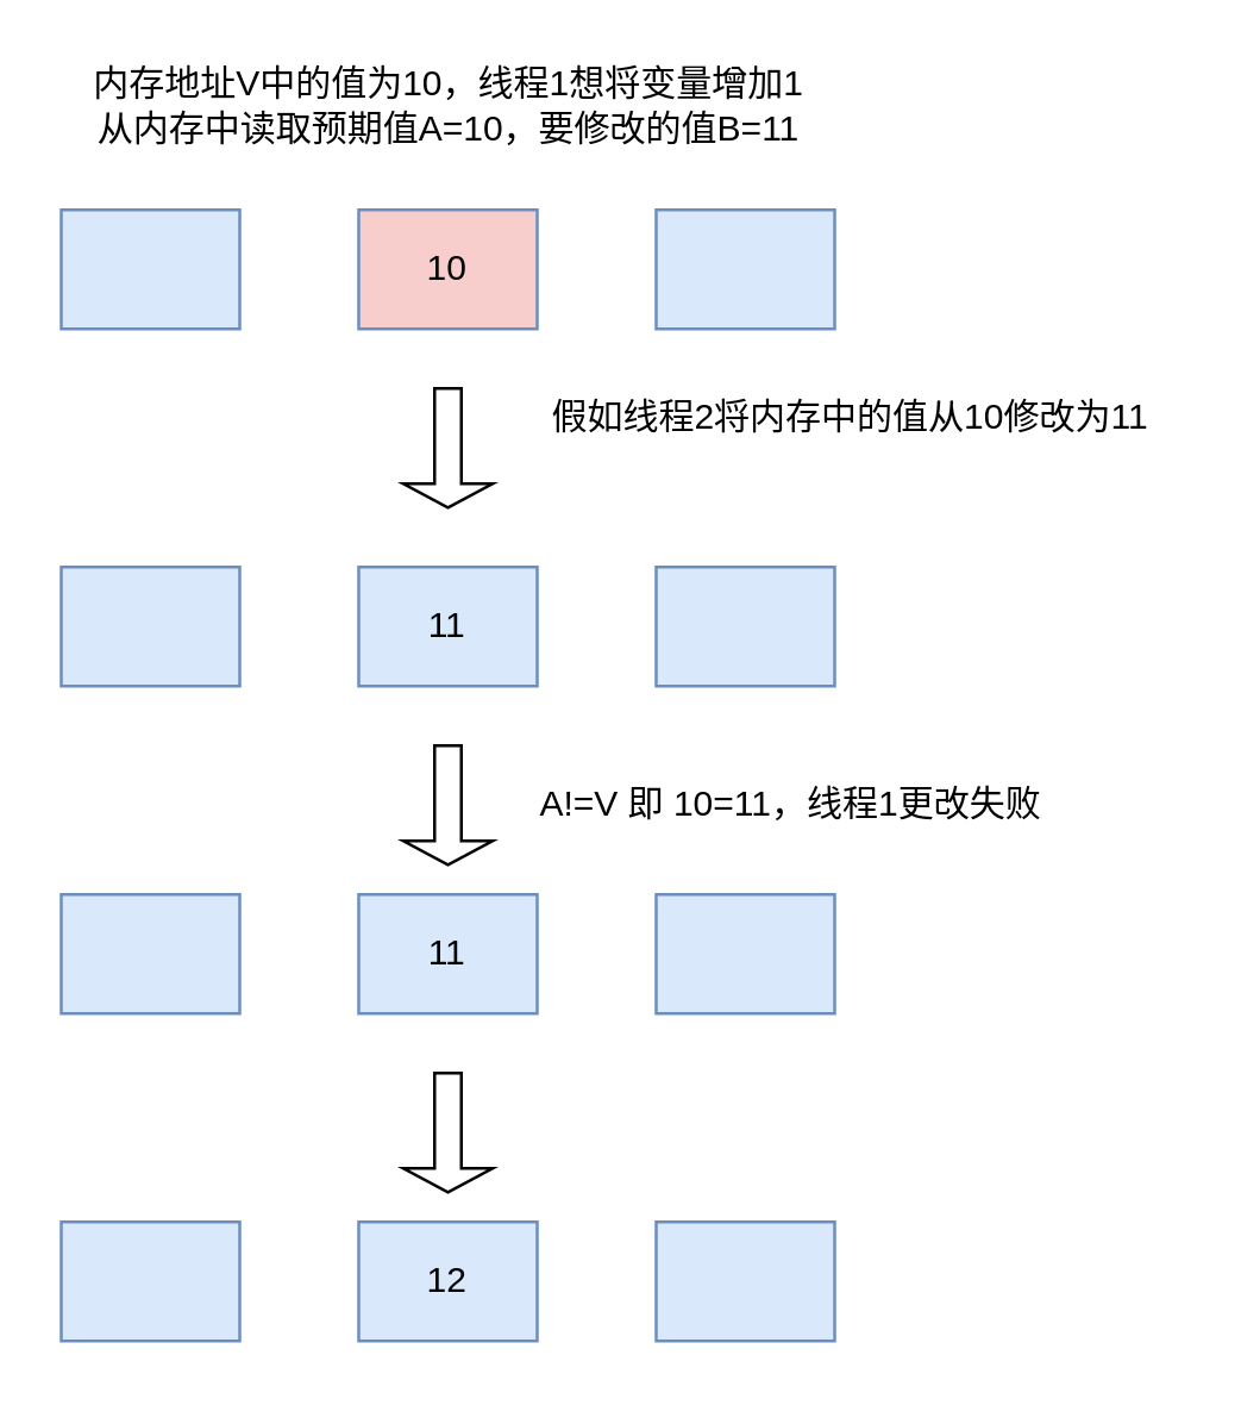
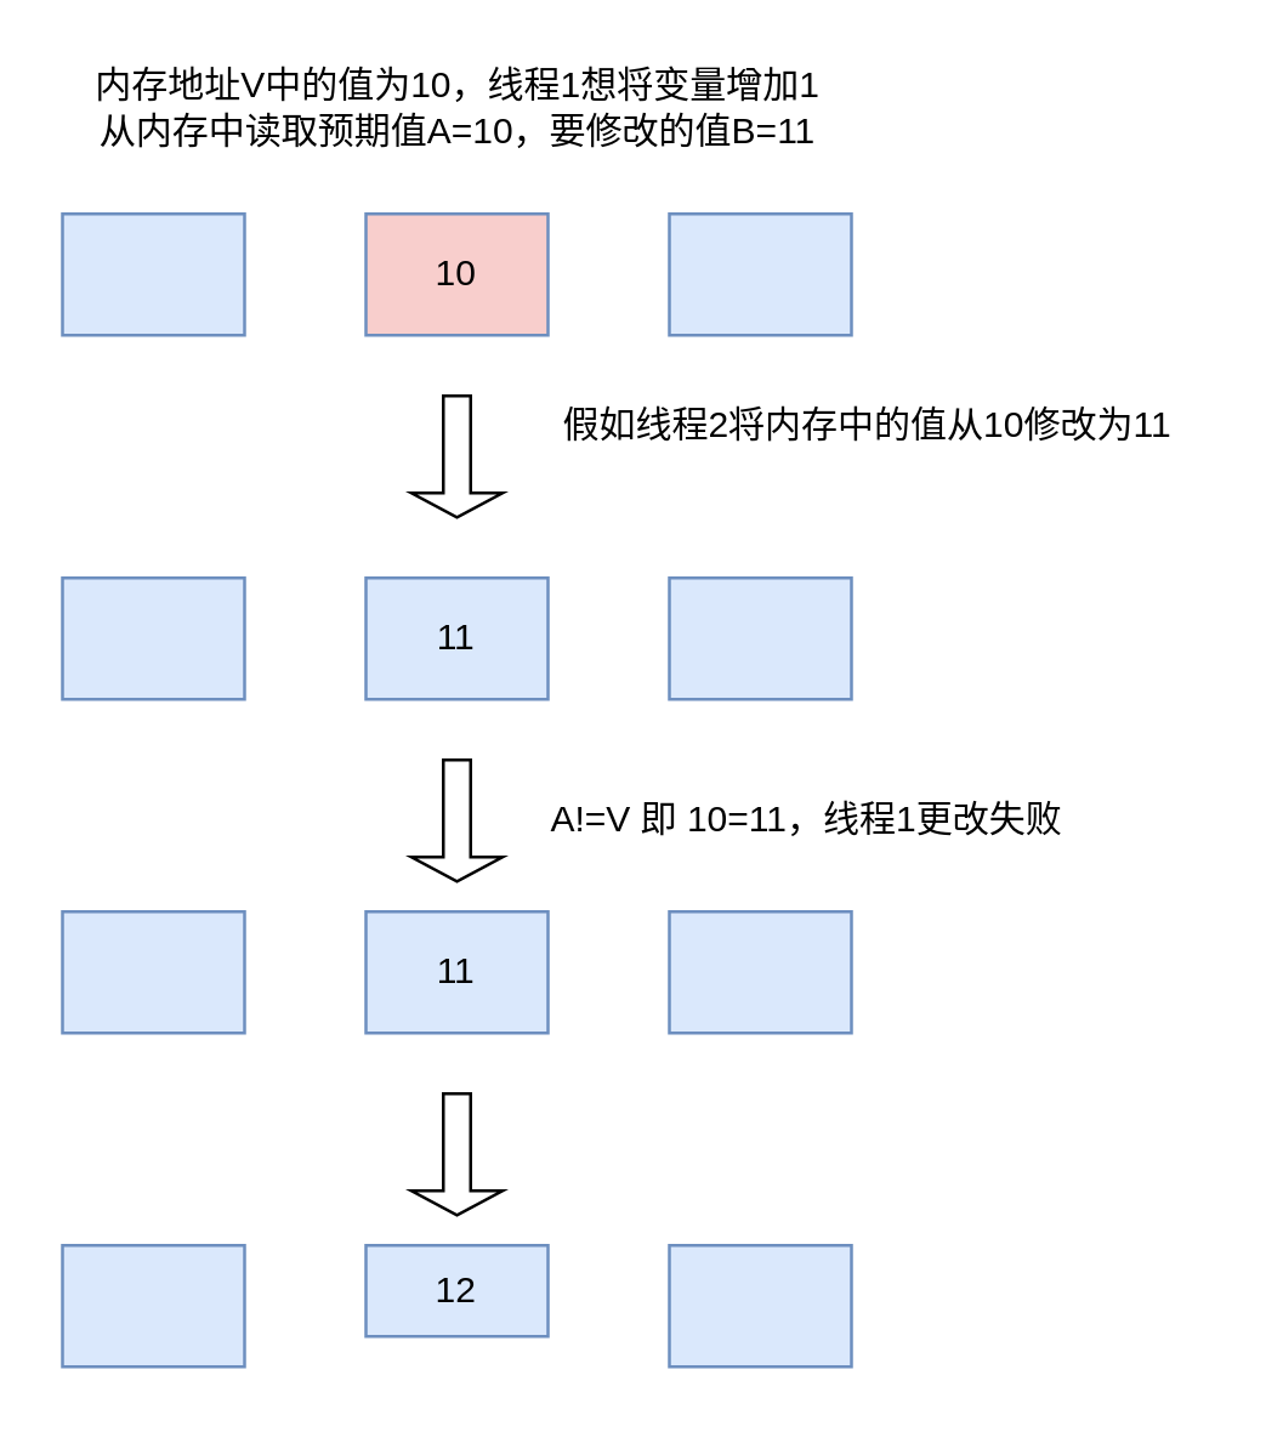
- <mxCell id="17" value="12" style="rounded=0;whiteSpace=wrap;html=1;fillColor=#dae8fc;strokeColor=#6c8ebf;" vertex="1" parent="1"><mxGeometry x="120" y="410" width="60" height="40" as="geometry" /></mxCell>
+ <mxCell id="17" value="12" style="rounded=0;whiteSpace=wrap;html=1;fillColor=#dae8fc;strokeColor=#6c8ebf;" vertex="1" parent="1"><mxGeometry x="120" y="410" width="60" height="30" as="geometry" /></mxCell>
